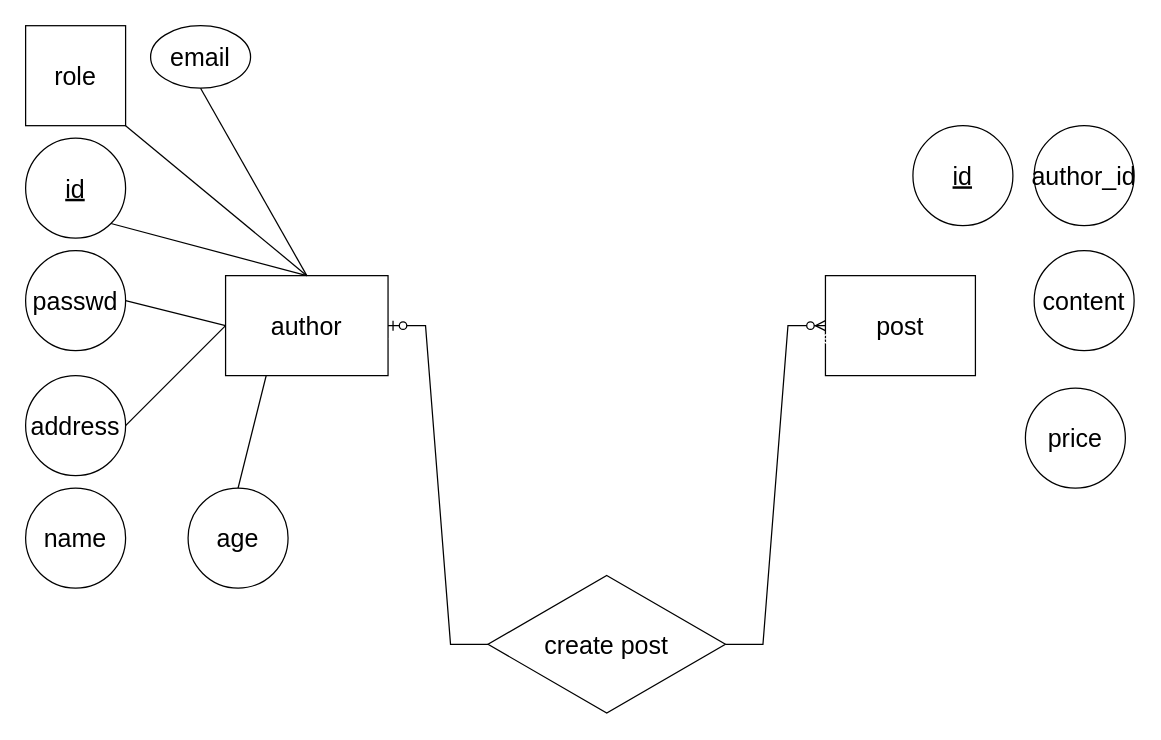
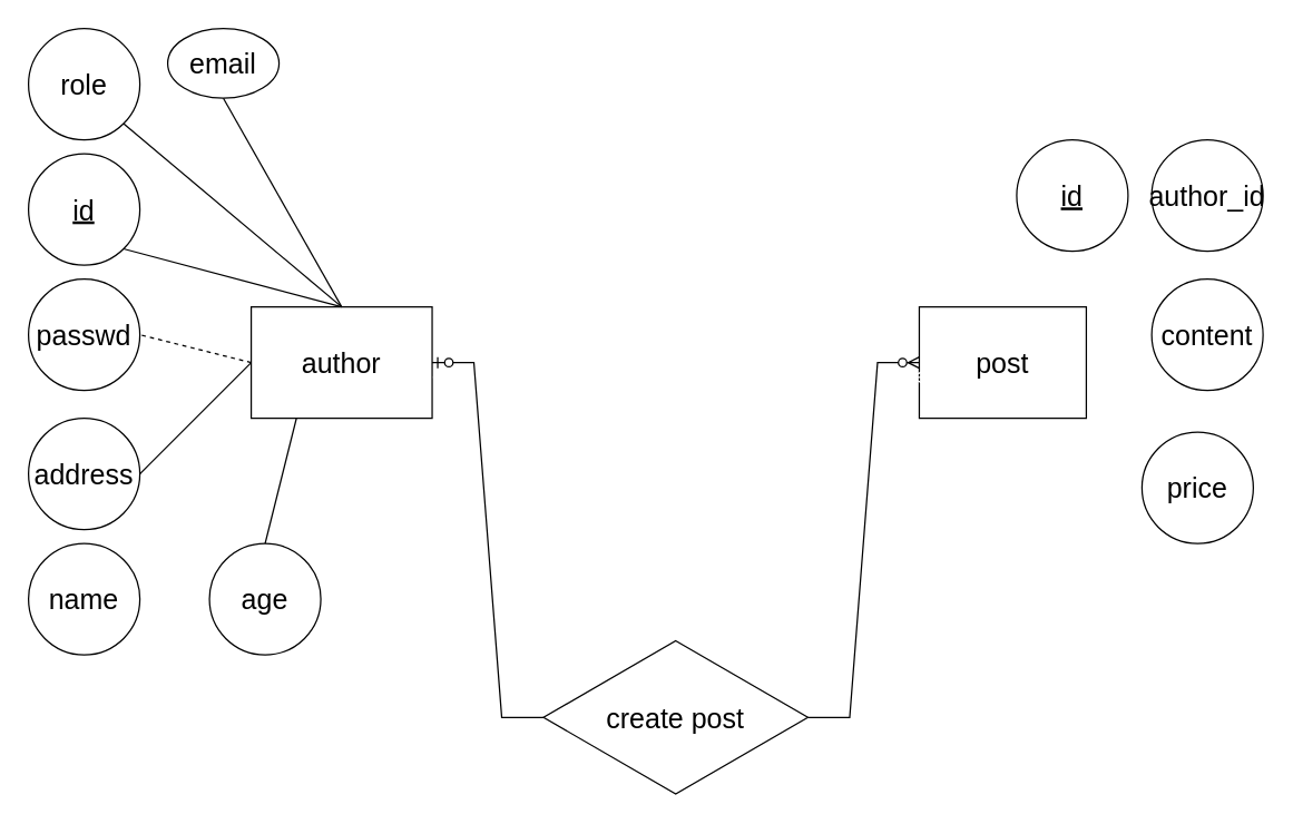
- <mxCell id="10" value="role" style="whiteSpace=wrap;html=1;aspect=fixed;fontSize=20;rounded=0;" vertex="1" parent="1"><mxGeometry x="20" y="20" width="80" height="80" as="geometry" /></mxCell>
+ <mxCell id="10" value="role" style="ellipse;whiteSpace=wrap;html=1;aspect=fixed;fontSize=20;" vertex="1" parent="1"><mxGeometry x="20" y="20" width="80" height="80" as="geometry" /></mxCell>
- <mxCell id="17" value="" style="endArrow=none;html=1;rounded=0;exitX=0;exitY=0.5;exitDx=0;exitDy=0;entryX=0.5;entryY=0;entryDx=0;entryDy=0;" edge="1" parent="1" source="5" target="9"><mxGeometry width="50" height="50" relative="1" as="geometry"><mxPoint x="540" y="340" as="sourcePoint" /><mxPoint x="590" y="290" as="targetPoint" /></mxGeometry></mxCell>
+ <mxCell id="17" value="" style="endArrow=none;html=1;rounded=0;exitX=0;exitY=0.5;exitDx=0;exitDy=0;entryX=0.5;entryY=0;entryDx=0;entryDy=0;dashed=1;" edge="1" parent="1" source="5" target="9"><mxGeometry width="50" height="50" relative="1" as="geometry"><mxPoint x="540" y="340" as="sourcePoint" /><mxPoint x="590" y="290" as="targetPoint" /></mxGeometry></mxCell>
